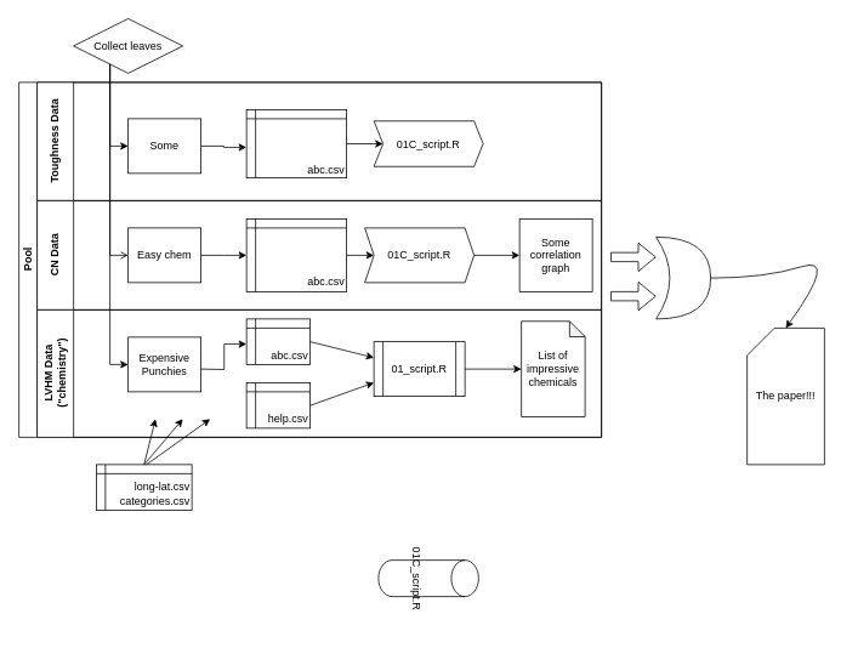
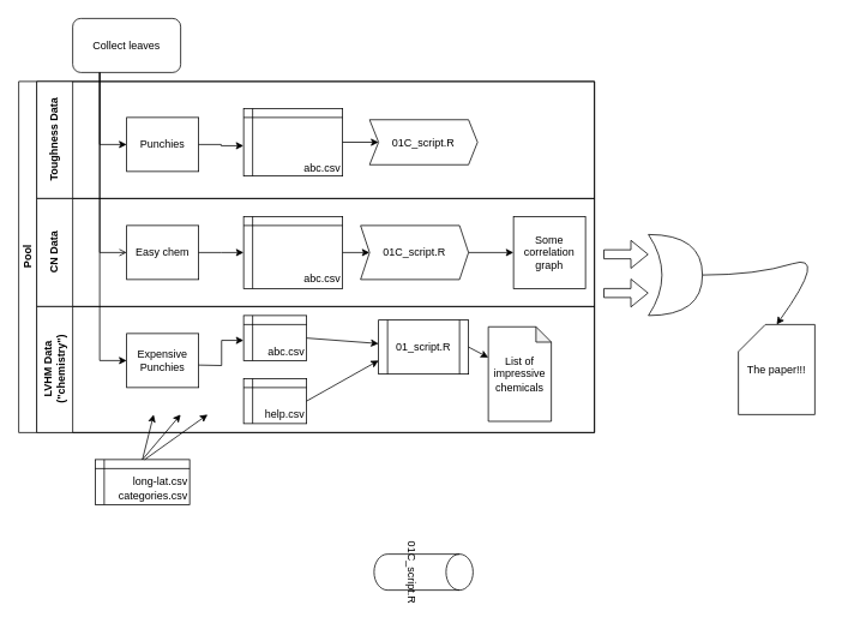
- <mxCell id="25" value="Collect leaves" style="rhombus;whiteSpace=wrap;html=1;" parent="1" vertex="1"><mxGeometry x="80" y="20" width="120" height="60" as="geometry" /></mxCell>
+ <mxCell id="25" value="Collect leaves" style="rounded=1;whiteSpace=wrap;html=1;" parent="1" vertex="1"><mxGeometry x="80" y="20" width="120" height="60" as="geometry" /></mxCell>
- <mxCell id="28" value="Some" style="rounded=0;whiteSpace=wrap;html=1;fontFamily=Helvetica;fontSize=12;fontColor=#000000;align=center;" parent="1" vertex="1"><mxGeometry x="140" y="130" width="80" height="60" as="geometry" /></mxCell>
+ <mxCell id="28" value="Punchies" style="rounded=0;whiteSpace=wrap;html=1;fontFamily=Helvetica;fontSize=12;fontColor=#000000;align=center;" parent="1" vertex="1"><mxGeometry x="140" y="130" width="80" height="60" as="geometry" /></mxCell>
- <mxCell id="19" value="01_script.R" style="shape=process;whiteSpace=wrap;html=1;backgroundOutline=1;size=0.1;" parent="15" vertex="1"><mxGeometry x="370" y="35" width="100" height="60" as="geometry" /></mxCell>
+ <mxCell id="19" value="01_script.R" style="shape=process;whiteSpace=wrap;html=1;backgroundOutline=1;size=0.1;" parent="15" vertex="1"><mxGeometry x="380" y="15" width="100" height="60" as="geometry" /></mxCell>
- <mxCell id="23" value="&lt;span&gt;List of impressive&lt;/span&gt;&lt;br&gt;&lt;span&gt;chemicals&lt;/span&gt;" style="shape=note;whiteSpace=wrap;html=1;backgroundOutline=1;darkOpacity=0.05;size=17;" parent="15" vertex="1"><mxGeometry x="532" y="12.5" width="70" height="105" as="geometry" /></mxCell>
+ <mxCell id="23" value="&lt;span&gt;List of impressive&lt;/span&gt;&lt;br&gt;&lt;span&gt;chemicals&lt;/span&gt;" style="shape=note;whiteSpace=wrap;html=1;backgroundOutline=1;darkOpacity=0.05;size=17;" parent="15" vertex="1"><mxGeometry x="502" y="22.5" width="70" height="105" as="geometry" /></mxCell>
- <mxCell id="36" value="The paper!!!" style="shape=card;whiteSpace=wrap;html=1;" parent="1" vertex="1"><mxGeometry x="820" y="360" width="85" height="150" as="geometry" /></mxCell>
+ <mxCell id="36" value="The paper!!!" style="shape=card;whiteSpace=wrap;html=1;" parent="1" vertex="1"><mxGeometry x="820" y="360" width="85" height="100" as="geometry" /></mxCell>
